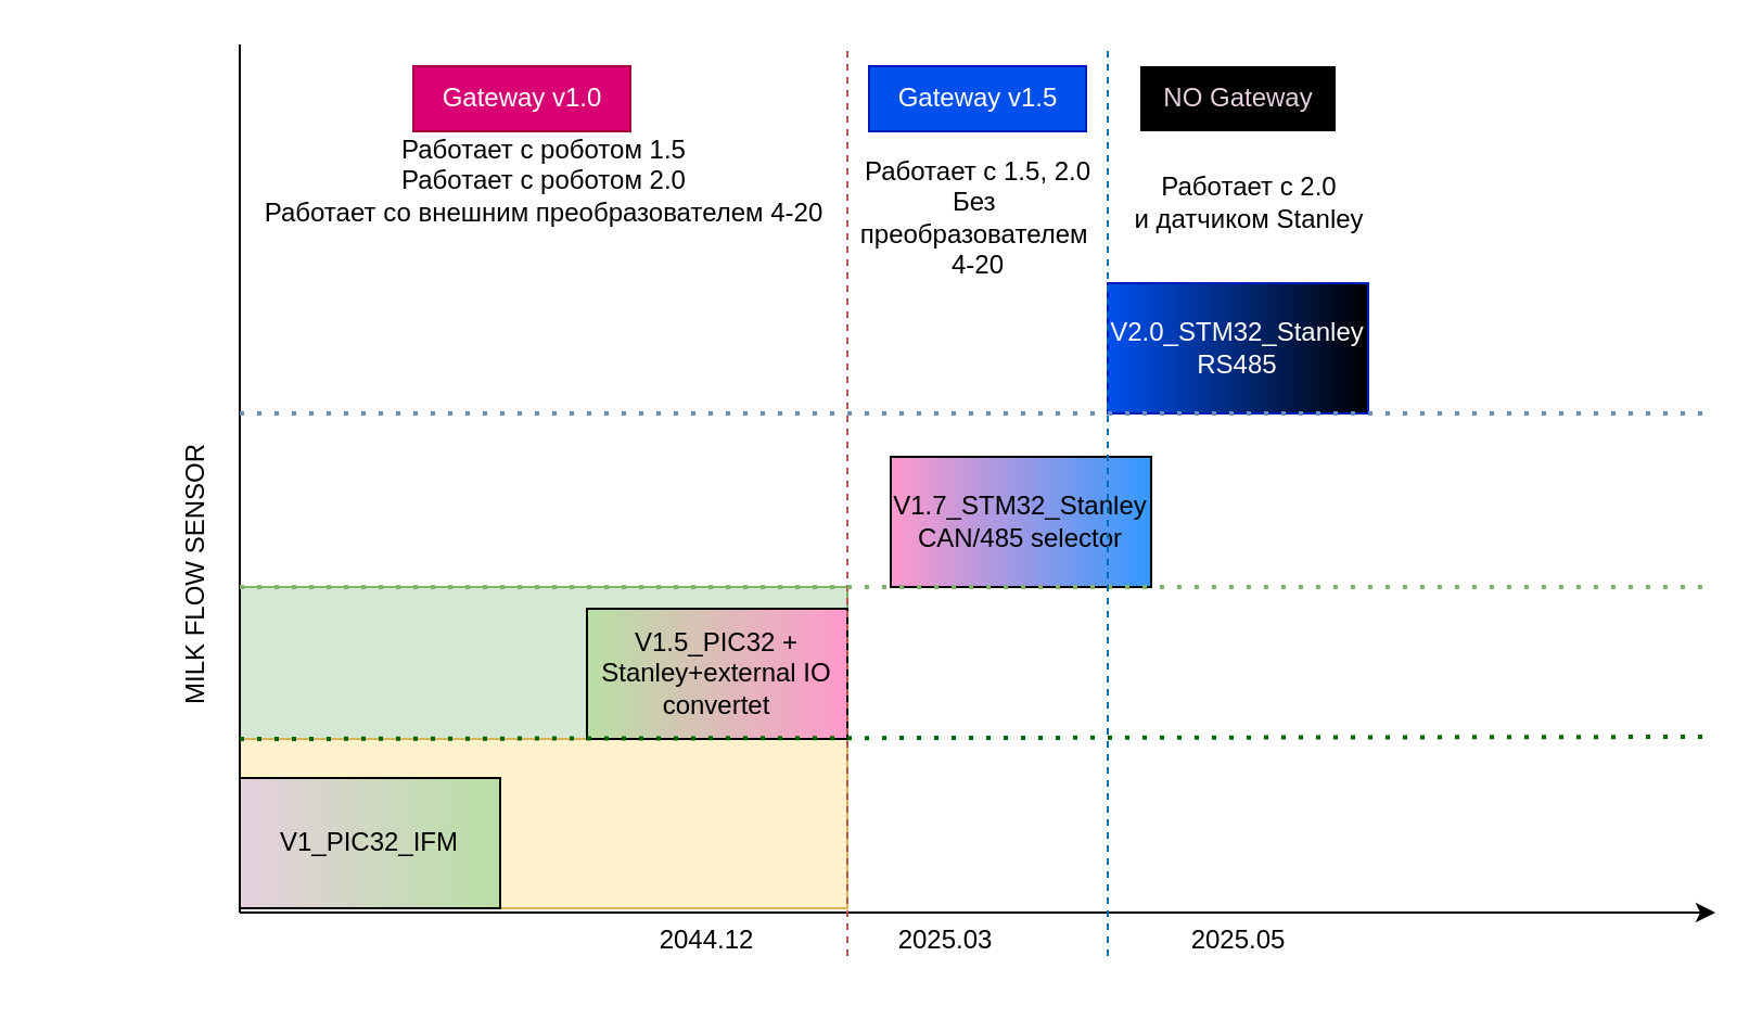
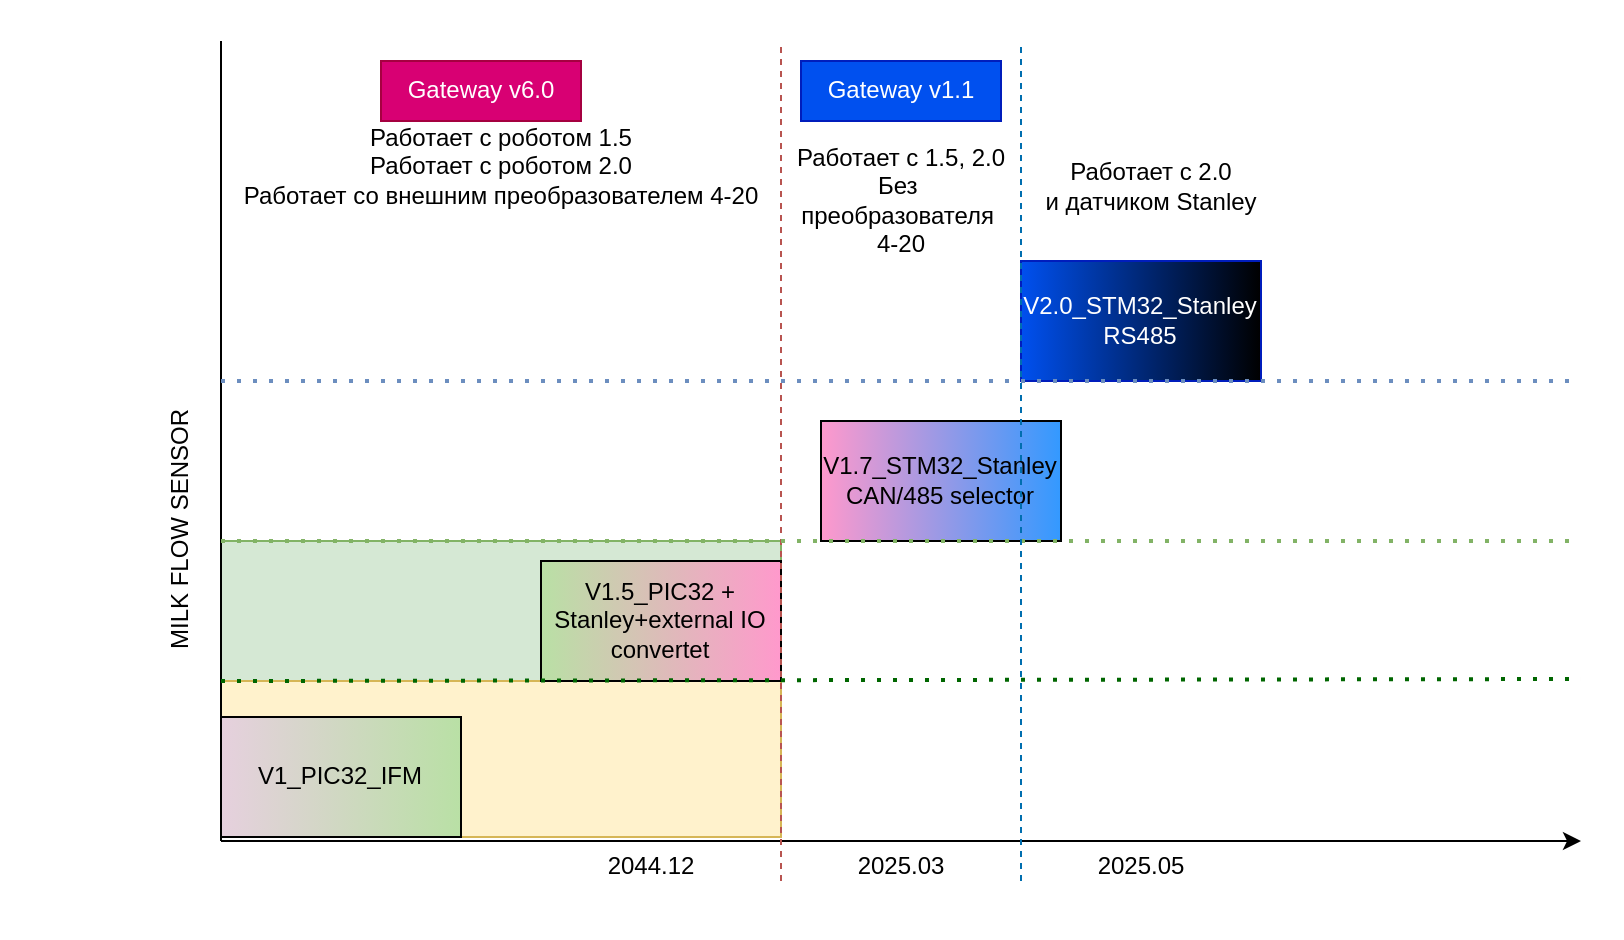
- <mxCell id="14" value="Gateway v1.0" style="text;html=1;align=center;verticalAlign=middle;resizable=0;points=[];autosize=1;strokeColor=#A50040;fillColor=#d80073;fontColor=#ffffff;" vertex="1" parent="1"><mxGeometry x="190" y="30" width="100" height="30" as="geometry" /></mxCell>
+ <mxCell id="14" value="Gateway v6.0" style="text;html=1;align=center;verticalAlign=middle;resizable=0;points=[];autosize=1;strokeColor=#A50040;fillColor=#d80073;fontColor=#ffffff;" vertex="1" parent="1"><mxGeometry x="190" y="30" width="100" height="30" as="geometry" /></mxCell>
- <mxCell id="15" value="Gateway v1.5" style="text;html=1;align=center;verticalAlign=middle;resizable=0;points=[];autosize=1;strokeColor=#001DBC;fillColor=#0050ef;fontColor=#ffffff;" vertex="1" parent="1"><mxGeometry x="400" y="30" width="100" height="30" as="geometry" /></mxCell>
+ <mxCell id="15" value="Gateway v1.1" style="text;html=1;align=center;verticalAlign=middle;resizable=0;points=[];autosize=1;strokeColor=#001DBC;fillColor=#0050ef;fontColor=#ffffff;" vertex="1" parent="1"><mxGeometry x="400" y="30" width="100" height="30" as="geometry" /></mxCell>
- <mxCell id="21" value="NO Gateway" style="text;html=1;align=center;verticalAlign=middle;resizable=0;points=[];autosize=1;strokeColor=none;fillColor=#000000;fontColor=#E6D0DE;" vertex="1" parent="1"><mxGeometry x="525" y="30" width="90" height="30" as="geometry" /></mxCell>
- <mxCell id="23" value="Работает с 1.5, 2.0&lt;div&gt;Без&amp;nbsp;&lt;/div&gt;&lt;div&gt;преобразователем&amp;nbsp;&lt;/div&gt;&lt;div&gt;4-20&lt;/div&gt;" style="text;html=1;align=center;verticalAlign=middle;resizable=0;points=[];autosize=1;strokeColor=none;fillColor=none;" vertex="1" parent="1"><mxGeometry x="385" y="65" width="130" height="70" as="geometry" /></mxCell>
+ <mxCell id="23" value="Работает с 1.5, 2.0&lt;div&gt;Без&amp;nbsp;&lt;/div&gt;&lt;div&gt;преобразователя&amp;nbsp;&lt;/div&gt;&lt;div&gt;4-20&lt;/div&gt;" style="text;html=1;align=center;verticalAlign=middle;resizable=0;points=[];autosize=1;strokeColor=none;fillColor=none;" vertex="1" parent="1"><mxGeometry x="385" y="65" width="130" height="70" as="geometry" /></mxCell>
- <mxCell id="18" value="2025.03" style="text;html=1;align=center;verticalAlign=middle;resizable=0;points=[];autosize=1;strokeColor=none;fillColor=none;" vertex="1" parent="1"><mxGeometry x="400" y="418" width="70" height="30" as="geometry" /></mxCell>
+ <mxCell id="18" value="2025.03" style="text;html=1;align=center;verticalAlign=middle;resizable=0;points=[];autosize=1;strokeColor=none;fillColor=none;" vertex="1" parent="1"><mxGeometry x="415" y="418" width="70" height="30" as="geometry" /></mxCell>
